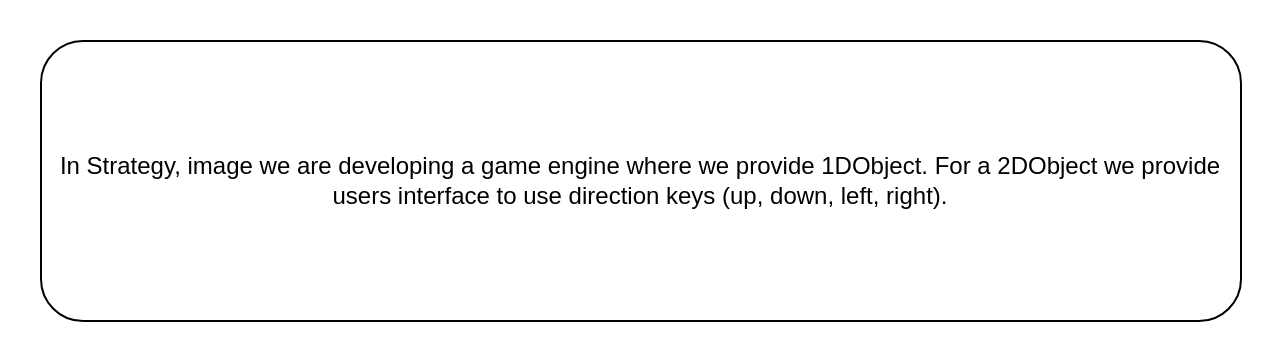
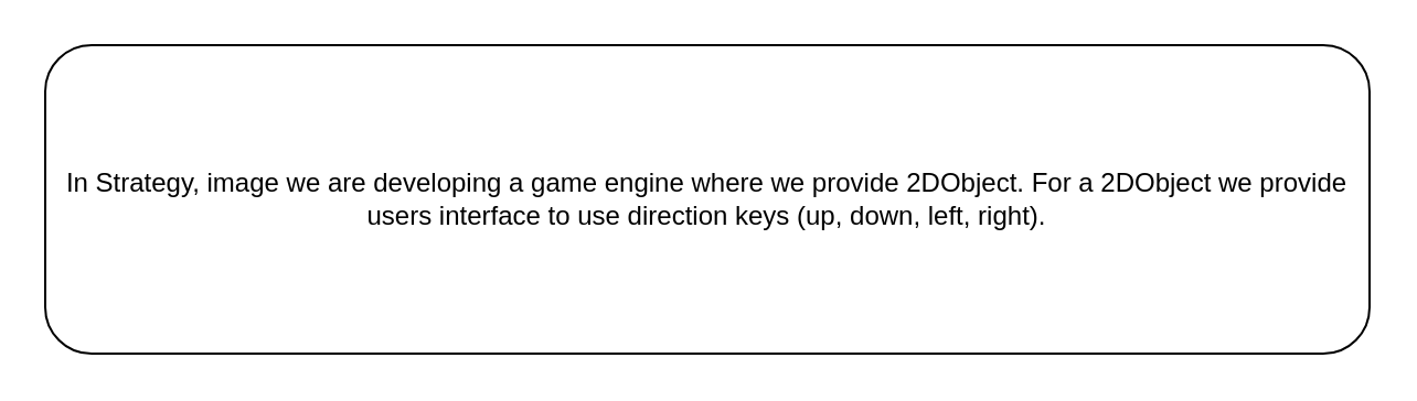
- <mxCell id="2" value="In Strategy, image we are developing a game engine where we provide 1DObject. For a 2DObject we provide users interface to use direction keys (up, down, left, right)." style="rounded=1;whiteSpace=wrap;html=1;" vertex="1" parent="1"><mxGeometry x="20" y="20" width="600" height="140" as="geometry" /></mxCell>
+ <mxCell id="2" value="In Strategy, image we are developing a game engine where we provide 2DObject. For a 2DObject we provide users interface to use direction keys (up, down, left, right)." style="rounded=1;whiteSpace=wrap;html=1;" vertex="1" parent="1"><mxGeometry x="20" y="20" width="600" height="140" as="geometry" /></mxCell>
